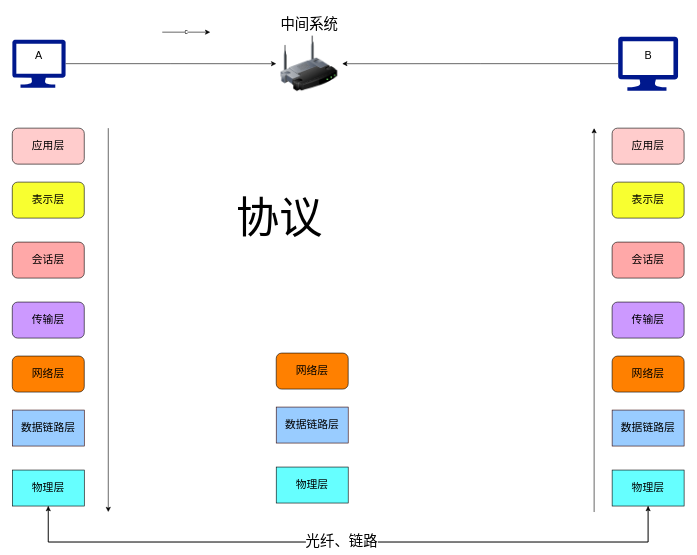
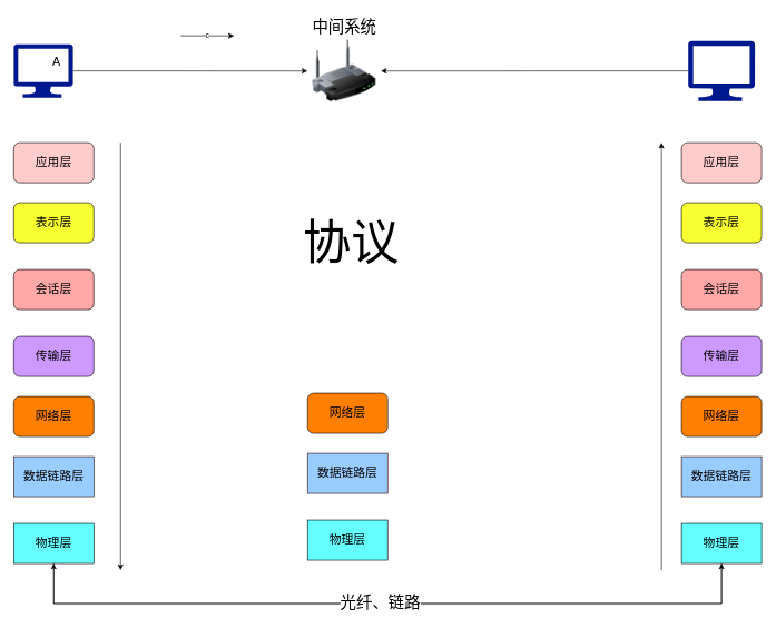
- <mxCell id="7" value="&lt;font style=&quot;font-size: 18px;&quot;&gt;A&lt;/font&gt;" style="text;html=1;align=center;verticalAlign=middle;resizable=0;points=[];autosize=1;strokeColor=none;fillColor=none;" vertex="1" parent="1"><mxGeometry x="44.45" y="73" width="40" height="40" as="geometry" /></mxCell>
+ <mxCell id="7" value="&lt;font style=&quot;font-size: 18px;&quot;&gt;A&lt;/font&gt;" style="text;html=1;align=center;verticalAlign=middle;resizable=0;points=[];autosize=1;strokeColor=none;fillColor=none;" vertex="1" parent="1"><mxGeometry x="64.45" y="73" width="40" height="40" as="geometry" /></mxCell>
- <mxCell id="8" value="&lt;font style=&quot;font-size: 18px;&quot;&gt;B&lt;/font&gt;" style="text;html=1;align=center;verticalAlign=middle;resizable=0;points=[];autosize=1;strokeColor=none;fillColor=none;" vertex="1" parent="1"><mxGeometry x="1060" y="73" width="40" height="40" as="geometry" /></mxCell>
- <mxCell id="30" value="&lt;font style=&quot;font-size: 72px;&quot;&gt;协议&lt;/font&gt;" style="text;html=1;align=center;verticalAlign=middle;resizable=0;points=[];autosize=1;strokeColor=none;fillColor=none;" vertex="1" parent="1"><mxGeometry x="380" y="313" width="170" height="100" as="geometry" /></mxCell>
+ <mxCell id="30" value="&lt;font style=&quot;font-size: 72px;&quot;&gt;协议&lt;/font&gt;" style="text;html=1;align=center;verticalAlign=middle;resizable=0;points=[];autosize=1;strokeColor=none;fillColor=none;" vertex="1" parent="1"><mxGeometry x="440" y="313" width="170" height="100" as="geometry" /></mxCell>
